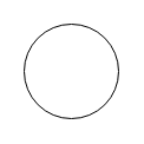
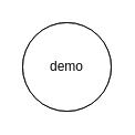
+ <mxCell id="3" value="demo" style="ellipse;whiteSpace=wrap;html=1;aspect=fixed;" vertex="1" parent="1"><mxGeometry x="20" y="20" width="80" height="80" as="geometry" /></mxCell>
